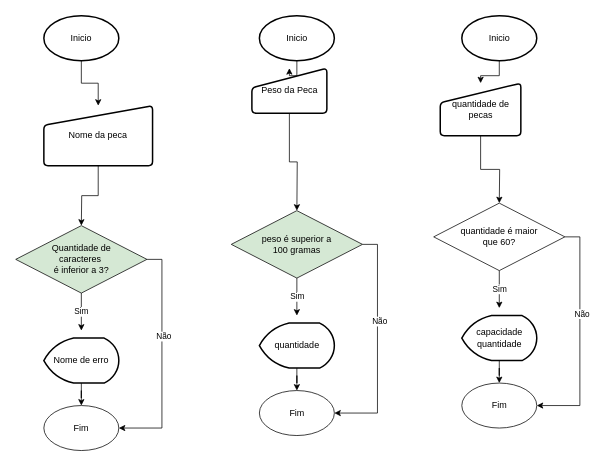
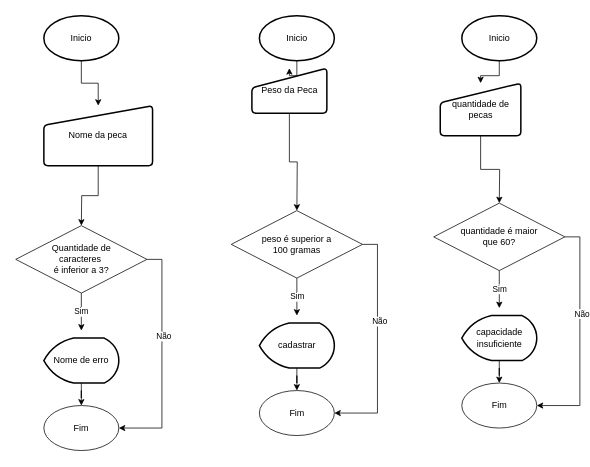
- <mxCell id="20" value="peso é superior a &lt;br&gt;100 gramas" style="rhombus;whiteSpace=wrap;html=1;fillColor=#d5e8d4;" vertex="1" parent="1"><mxGeometry x="308" y="280" width="175" height="90" as="geometry" /></mxCell>
+ <mxCell id="20" value="peso é superior a &lt;br&gt;100 gramas" style="rhombus;whiteSpace=wrap;html=1;" vertex="1" parent="1"><mxGeometry x="308" y="280" width="175" height="90" as="geometry" /></mxCell>
- <mxCell id="9" value="Quantidade de &lt;br&gt;caracteres&amp;nbsp;&lt;br&gt;é inferior a 3?&lt;br&gt;" style="rhombus;whiteSpace=wrap;html=1;fillColor=#d5e8d4;" vertex="1" parent="1"><mxGeometry x="20.5" y="300" width="175" height="90" as="geometry" /></mxCell>
+ <mxCell id="9" value="Quantidade de &lt;br&gt;caracteres&amp;nbsp;&lt;br&gt;é inferior a 3?&lt;br&gt;" style="rhombus;whiteSpace=wrap;html=1;" vertex="1" parent="1"><mxGeometry x="20.5" y="300" width="175" height="90" as="geometry" /></mxCell>
- <mxCell id="33" value="capacidade quantidade" style="strokeWidth=2;html=1;shape=mxgraph.flowchart.display;whiteSpace=wrap;" vertex="1" parent="1"><mxGeometry x="615.5" y="420" width="100" height="60" as="geometry" /></mxCell>
+ <mxCell id="33" value="capacidade insuficiente" style="strokeWidth=2;html=1;shape=mxgraph.flowchart.display;whiteSpace=wrap;" vertex="1" parent="1"><mxGeometry x="615.5" y="420" width="100" height="60" as="geometry" /></mxCell>
- <mxCell id="22" value="quantidade" style="strokeWidth=2;html=1;shape=mxgraph.flowchart.display;whiteSpace=wrap;" vertex="1" parent="1"><mxGeometry x="345.5" y="430" width="100" height="60" as="geometry" /></mxCell>
+ <mxCell id="22" value="cadastrar" style="strokeWidth=2;html=1;shape=mxgraph.flowchart.display;whiteSpace=wrap;" vertex="1" parent="1"><mxGeometry x="345.5" y="430" width="100" height="60" as="geometry" /></mxCell>
